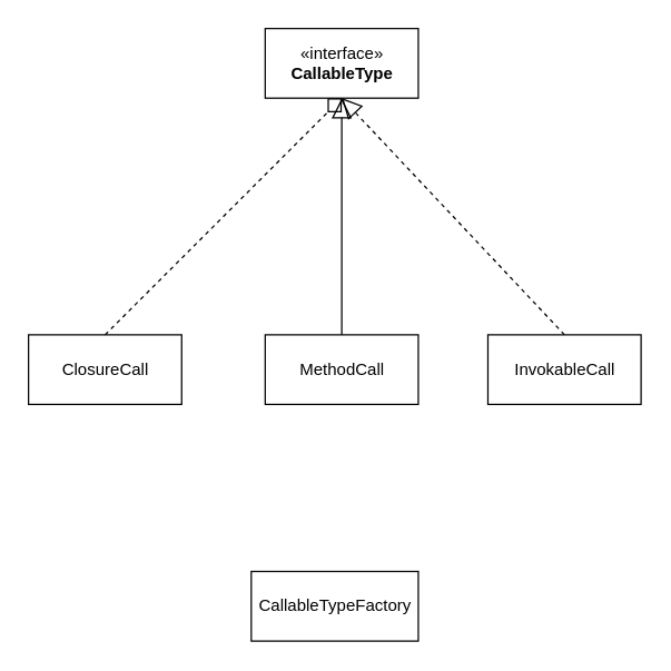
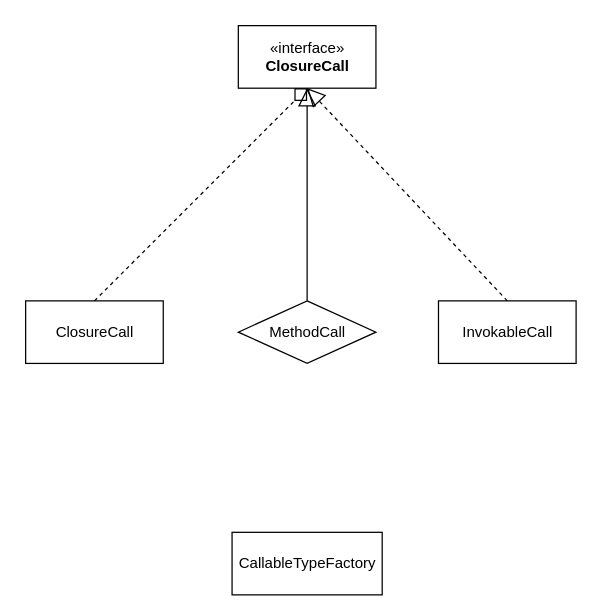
- <mxCell id="2" value="«interface»&lt;br&gt;&lt;b&gt;CallableType&lt;/b&gt;" style="html=1;" vertex="1" parent="1"><mxGeometry x="190" y="20" width="110" height="50" as="geometry" /></mxCell>
+ <mxCell id="2" value="«interface»&lt;br&gt;&lt;b&gt;ClosureCall&lt;/b&gt;" style="html=1;" vertex="1" parent="1"><mxGeometry x="190" y="20" width="110" height="50" as="geometry" /></mxCell>
- <mxCell id="4" value="MethodCall" style="html=1;" vertex="1" parent="1"><mxGeometry x="190" y="240" width="110" height="50" as="geometry" /></mxCell>
+ <mxCell id="4" value="MethodCall" style="rhombus;html=1;" vertex="1" parent="1"><mxGeometry x="190" y="240" width="110" height="50" as="geometry" /></mxCell>
- <mxCell id="9" value="CallableTypeFactory" style="html=1;" vertex="1" parent="1"><mxGeometry x="180" y="410" width="120" height="50" as="geometry" /></mxCell>
+ <mxCell id="9" value="CallableTypeFactory" style="html=1;" vertex="1" parent="1"><mxGeometry x="185" y="425" width="120" height="50" as="geometry" /></mxCell>
